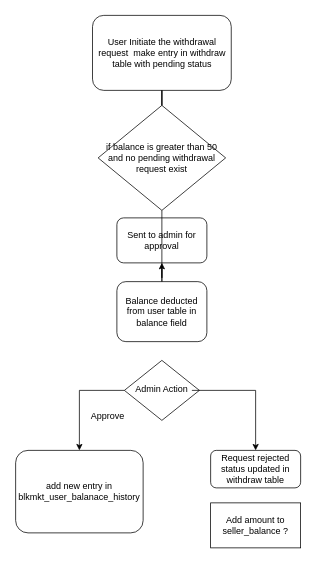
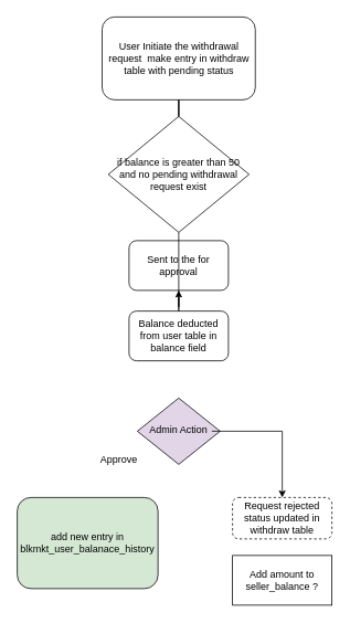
- <mxCell id="13" value="Sent to admin for approval" style="rounded=1;whiteSpace=wrap;html=1;" parent="1" vertex="1"><mxGeometry x="155" y="290" width="120" height="60" as="geometry" /></mxCell>
+ <mxCell id="13" value="Sent to the for approval" style="rounded=1;whiteSpace=wrap;html=1;" parent="1" vertex="1"><mxGeometry x="155" y="290" width="120" height="60" as="geometry" /></mxCell>
- <mxCell id="14" value="&lt;span style=&quot;font-family: &amp;#34;helvetica&amp;#34;&quot;&gt;Balance deducted from user table in balance field&lt;br&gt;&lt;/span&gt;" style="rounded=1;whiteSpace=wrap;html=1;" vertex="1" parent="1"><mxGeometry x="155" y="375" width="120" height="80" as="geometry" /></mxCell>
+ <mxCell id="14" value="&lt;span style=&quot;font-family: &amp;#34;helvetica&amp;#34;&quot;&gt;Balance deducted from user table in balance field&lt;br&gt;&lt;/span&gt;" style="rounded=1;whiteSpace=wrap;html=1;" vertex="1" parent="1"><mxGeometry x="155" y="375" width="120" height="60" as="geometry" /></mxCell>
- <mxCell id="2" value="&lt;div&gt;Admin Action&lt;/div&gt;" style="rhombus;whiteSpace=wrap;html=1;shadow=0;fontFamily=Helvetica;fontSize=12;align=center;strokeWidth=1;spacing=6;spacingTop=-4;" parent="1" vertex="1"><mxGeometry x="165" y="480" width="100" height="80" as="geometry" /></mxCell>
+ <mxCell id="2" value="&lt;div&gt;Admin Action&lt;/div&gt;" style="rhombus;whiteSpace=wrap;html=1;shadow=0;fontFamily=Helvetica;fontSize=12;align=center;strokeWidth=1;spacing=6;spacingTop=-4;fillColor=#e1d5e7;" parent="1" vertex="1"><mxGeometry x="165" y="480" width="100" height="80" as="geometry" /></mxCell>
- <mxCell id="6" value="" style="endArrow=classic;html=1;rounded=0;exitX=0;exitY=0.5;exitDx=0;exitDy=0;" parent="1" source="2" target="5" edge="1"><mxGeometry width="50" height="50" relative="1" as="geometry"><mxPoint x="120" y="580" as="sourcePoint" /><mxPoint x="170" y="530" as="targetPoint" /><Array as="points"><mxPoint x="105" y="520" /></Array></mxGeometry></mxCell>
- <mxCell id="8" value="Request rejected status updated in withdraw table" style="whiteSpace=wrap;html=1;rounded=1;shadow=0;strokeWidth=1;glass=0;" parent="1" vertex="1"><mxGeometry x="280" y="600" width="120" height="50" as="geometry" /></mxCell>
+ <mxCell id="8" value="Request rejected status updated in withdraw table" style="whiteSpace=wrap;html=1;rounded=1;shadow=0;strokeWidth=1;glass=0;dashed=1;" parent="1" vertex="1"><mxGeometry x="280" y="600" width="120" height="50" as="geometry" /></mxCell>
- <mxCell id="5" value="add new entry in blkmkt_user_balanace_history" style="whiteSpace=wrap;html=1;rounded=1;shadow=0;strokeWidth=1;glass=0;" parent="1" vertex="1"><mxGeometry x="20" y="600" width="170" height="110" as="geometry" /></mxCell>
+ <mxCell id="5" value="add new entry in blkmkt_user_balanace_history" style="whiteSpace=wrap;html=1;rounded=1;shadow=0;strokeWidth=1;glass=0;fillColor=#d5e8d4;" parent="1" vertex="1"><mxGeometry x="20" y="600" width="170" height="110" as="geometry" /></mxCell>
